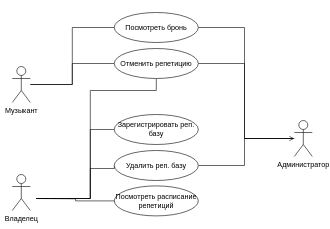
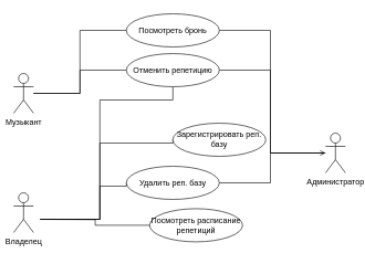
- <mxCell id="11" value="Зарегистрировать реп. базу" style="ellipse;whiteSpace=wrap;html=1;" parent="1" vertex="1"><mxGeometry x="190" y="190" width="140" height="50" as="geometry" /></mxCell>
+ <mxCell id="11" value="Зарегистрировать реп. базу" style="ellipse;whiteSpace=wrap;html=1;" parent="1" vertex="1"><mxGeometry x="260" y="185" width="140" height="50" as="geometry" /></mxCell>
- <mxCell id="13" value="Посмотреть расписание репетиций" style="ellipse;whiteSpace=wrap;html=1;" parent="1" vertex="1"><mxGeometry x="190" y="309" width="140" height="50" as="geometry" /></mxCell>
+ <mxCell id="13" value="Посмотреть расписание репетиций" style="ellipse;whiteSpace=wrap;html=1;" parent="1" vertex="1"><mxGeometry x="225" y="314" width="140" height="50" as="geometry" /></mxCell>
